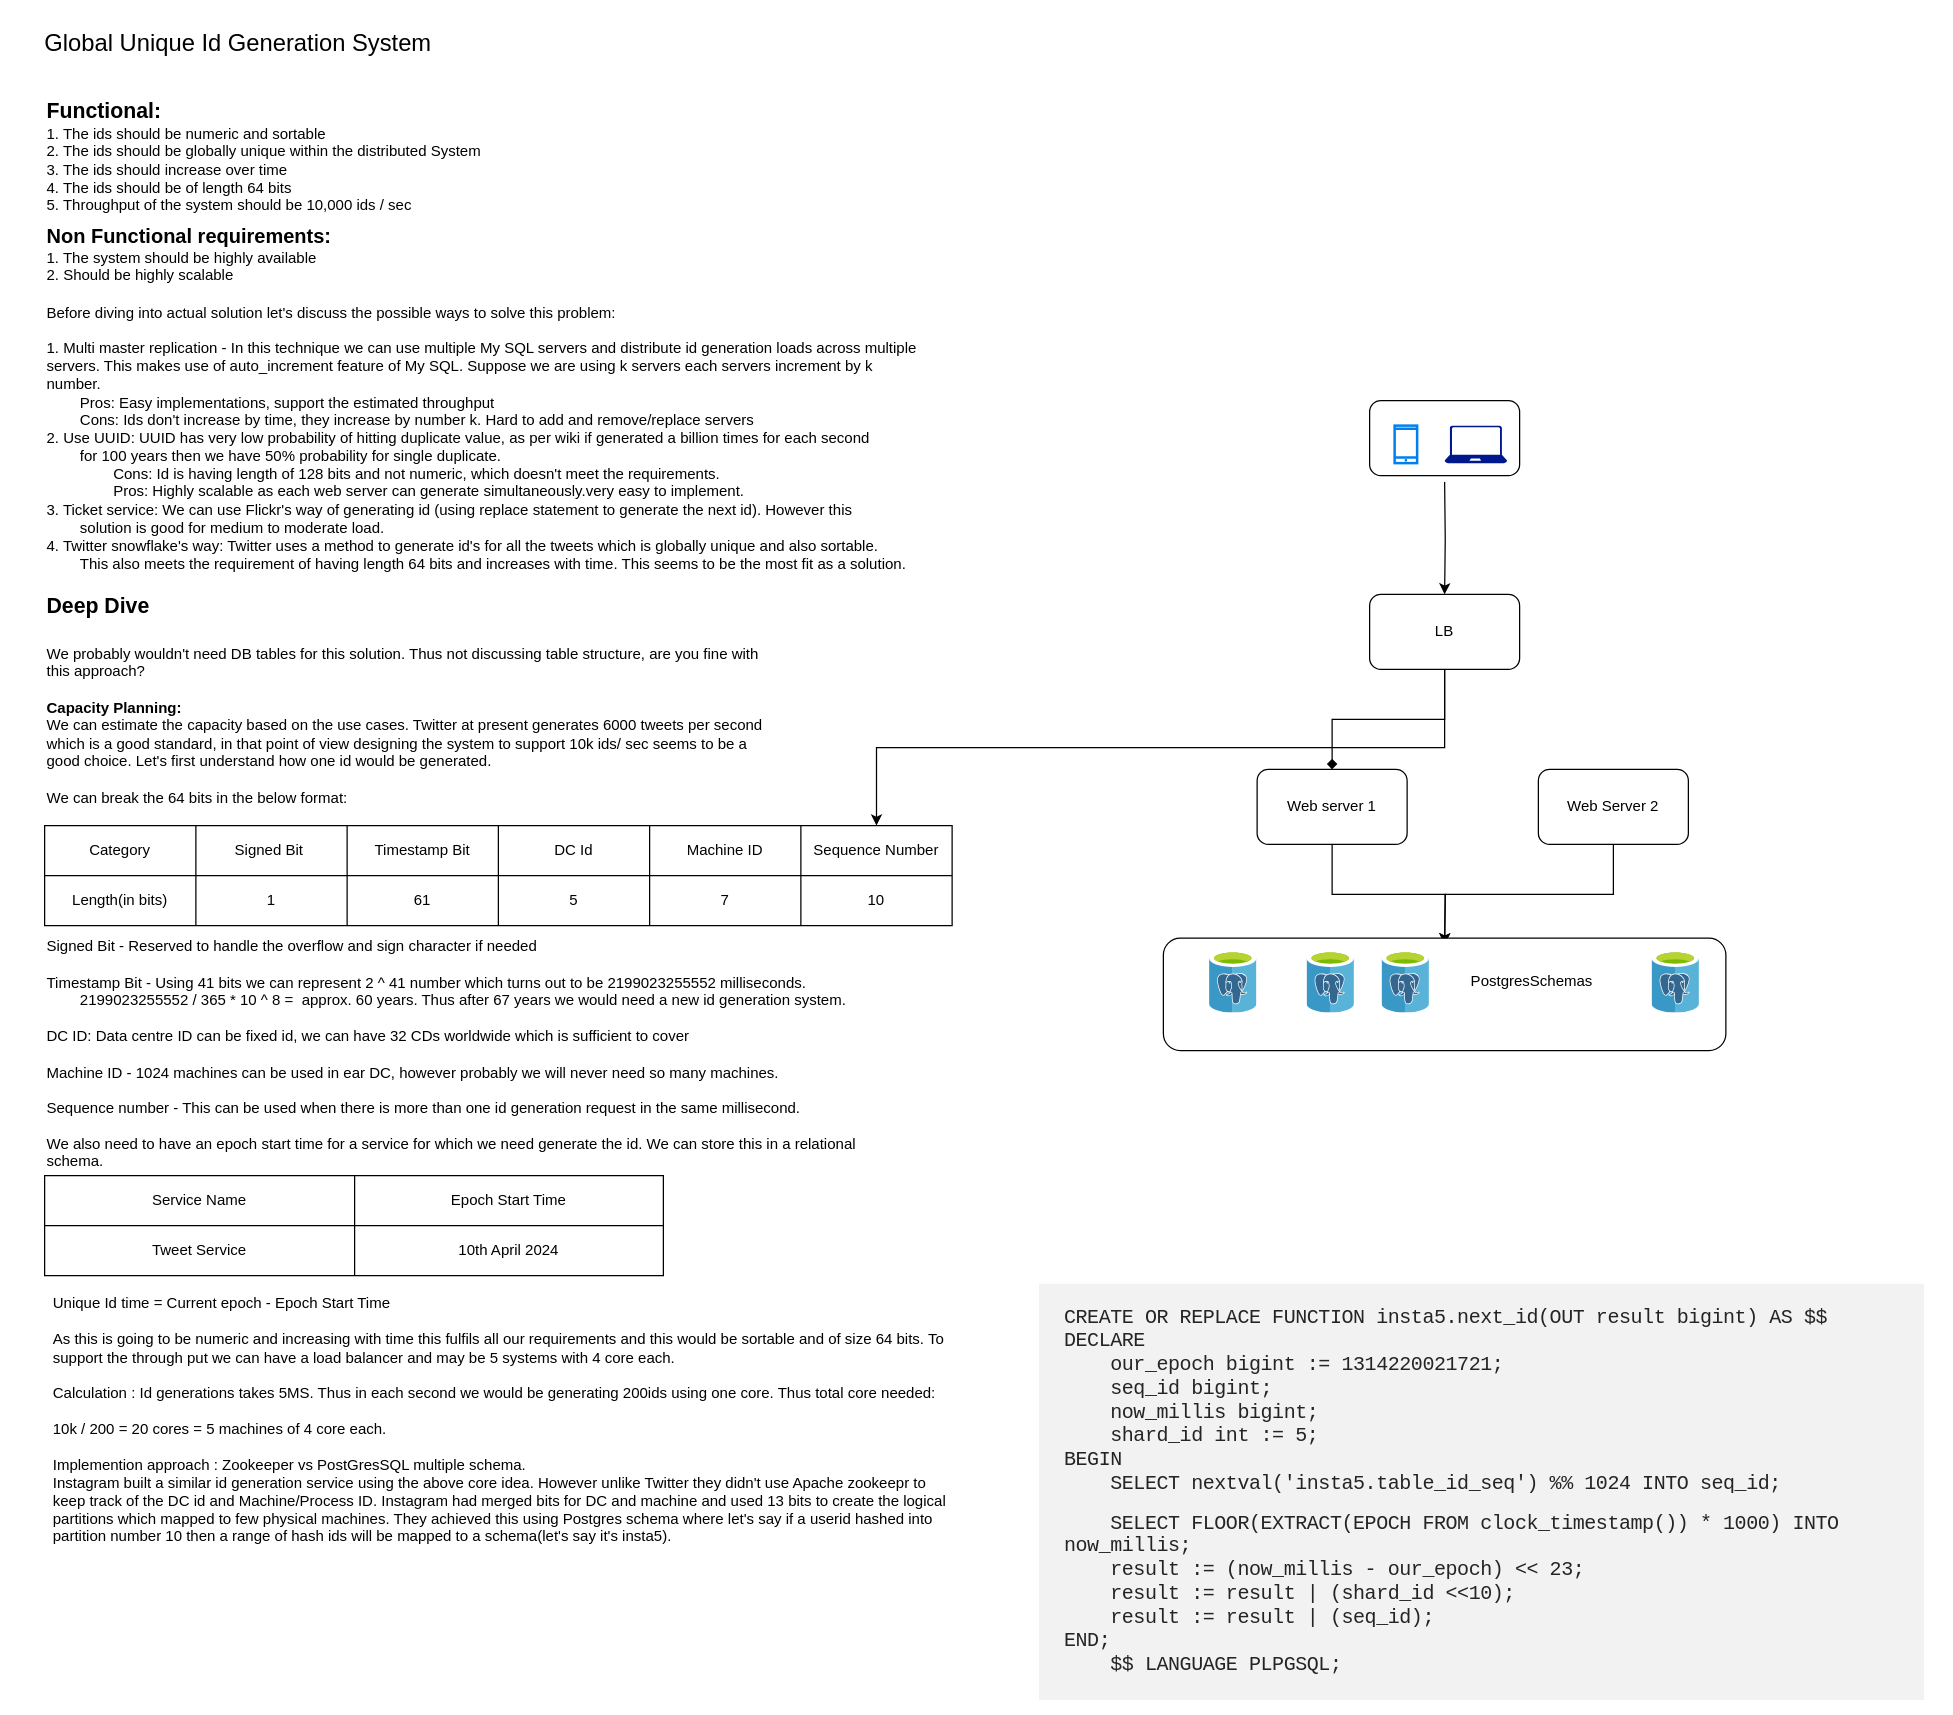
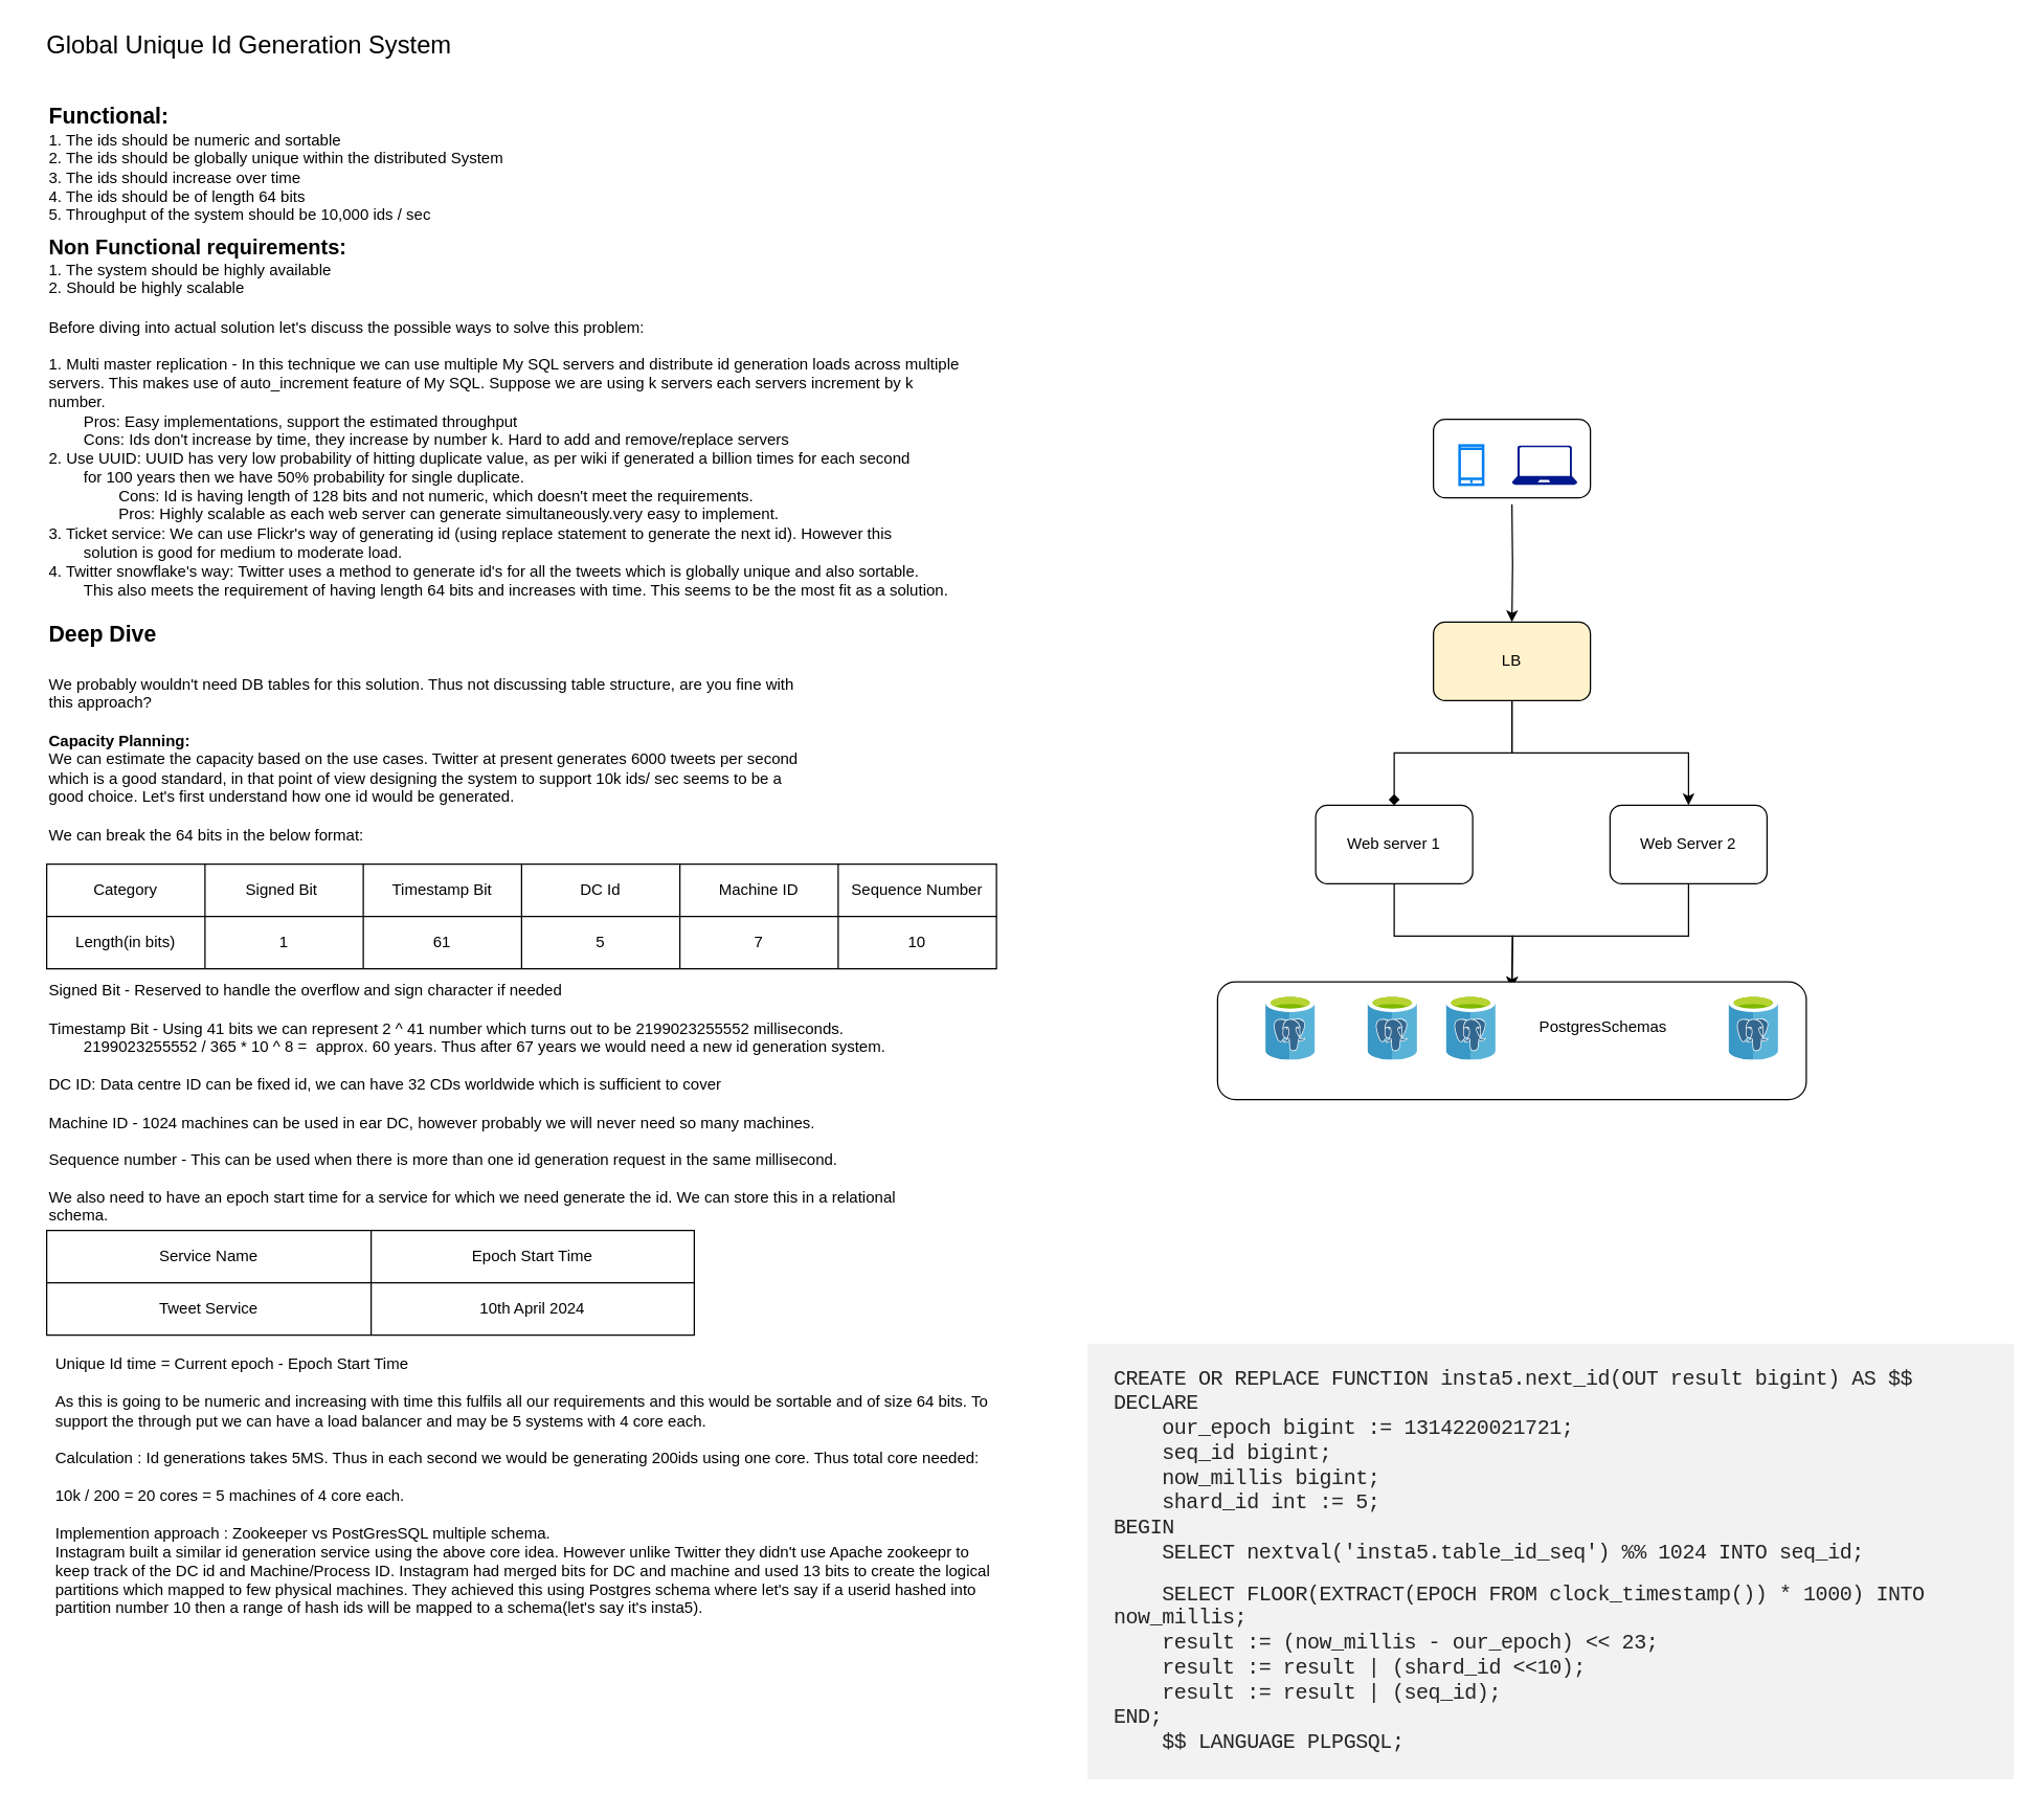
- <mxCell id="38" value="LB" style="rounded=1;whiteSpace=wrap;html=1;" vertex="1" parent="1"><mxGeometry x="1095" y="475" width="120" height="60" as="geometry" /></mxCell>
+ <mxCell id="38" value="LB" style="rounded=1;whiteSpace=wrap;html=1;fillColor=#fff2cc;" vertex="1" parent="1"><mxGeometry x="1095" y="475" width="120" height="60" as="geometry" /></mxCell>
- <mxCell id="37" style="edgeStyle=orthogonalEdgeStyle;rounded=0;orthogonalLoop=1;jettySize=auto;html=1;exitX=0.5;exitY=1;exitDx=0;exitDy=0;" edge="1" parent="1" source="38" target="15"><mxGeometry relative="1" as="geometry" /></mxCell>
+ <mxCell id="37" style="edgeStyle=orthogonalEdgeStyle;rounded=0;orthogonalLoop=1;jettySize=auto;html=1;exitX=0.5;exitY=1;exitDx=0;exitDy=0;" edge="1" parent="1" source="38" target="42"><mxGeometry relative="1" as="geometry" /></mxCell>
